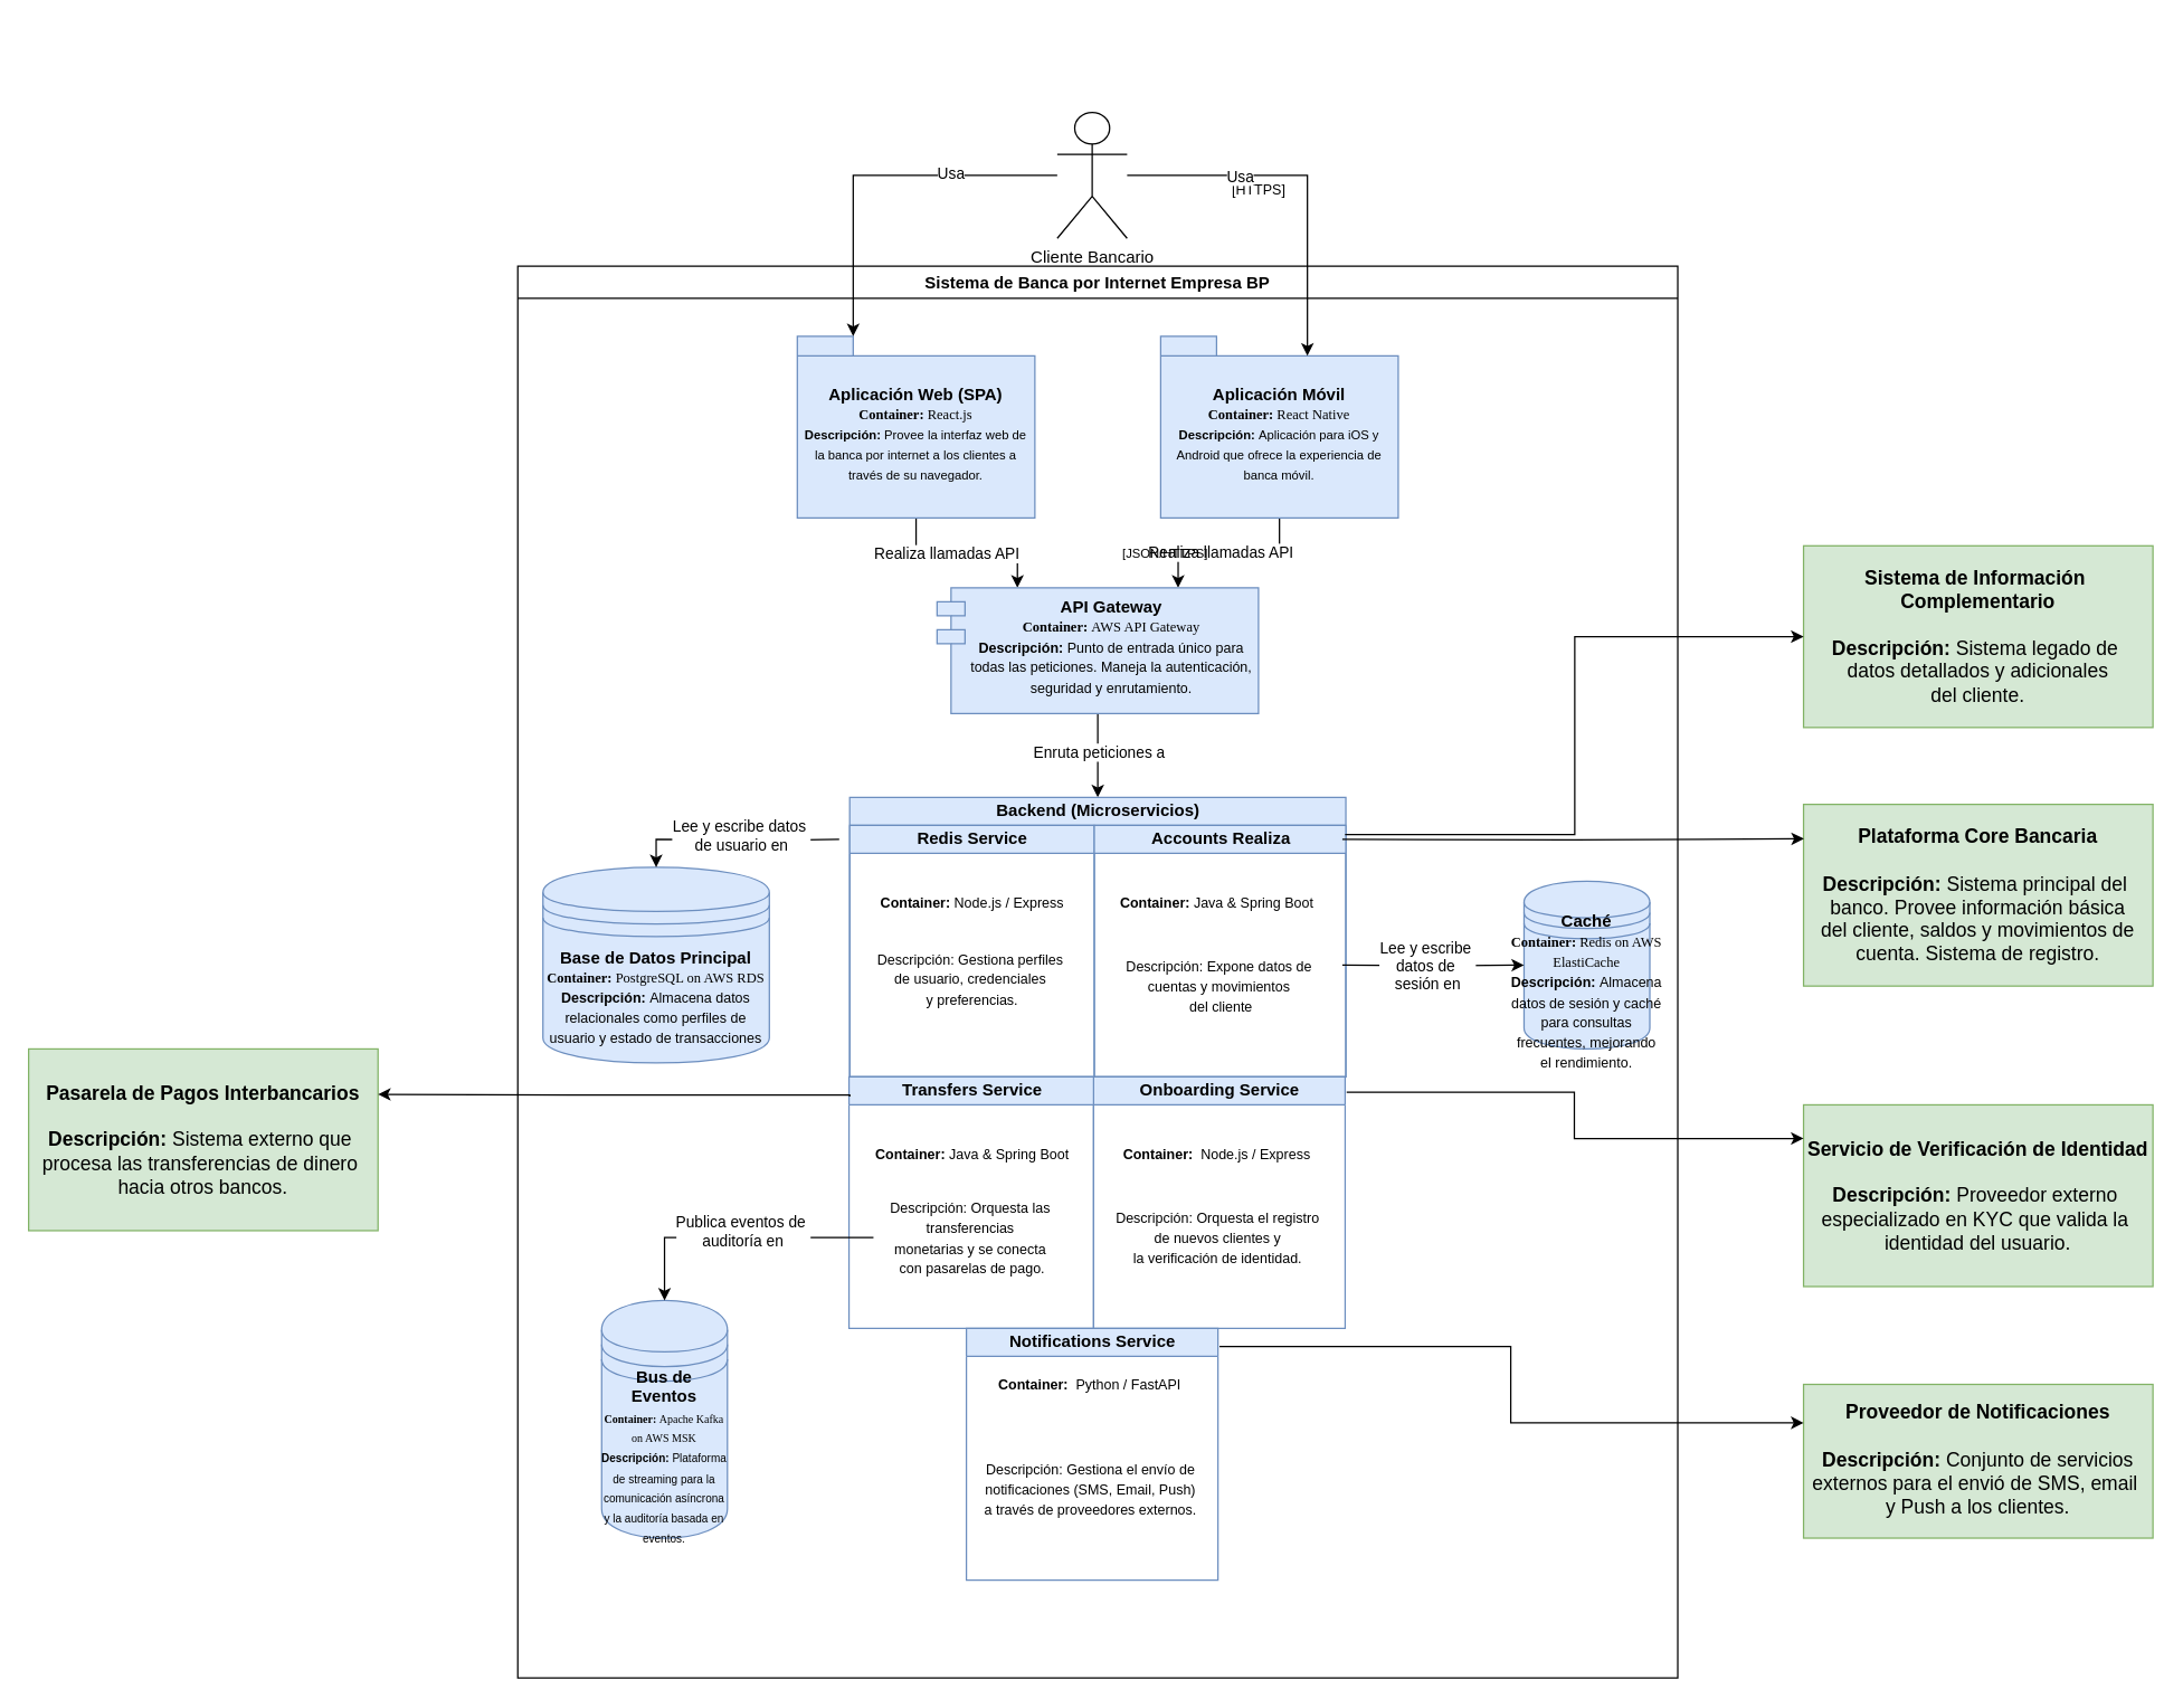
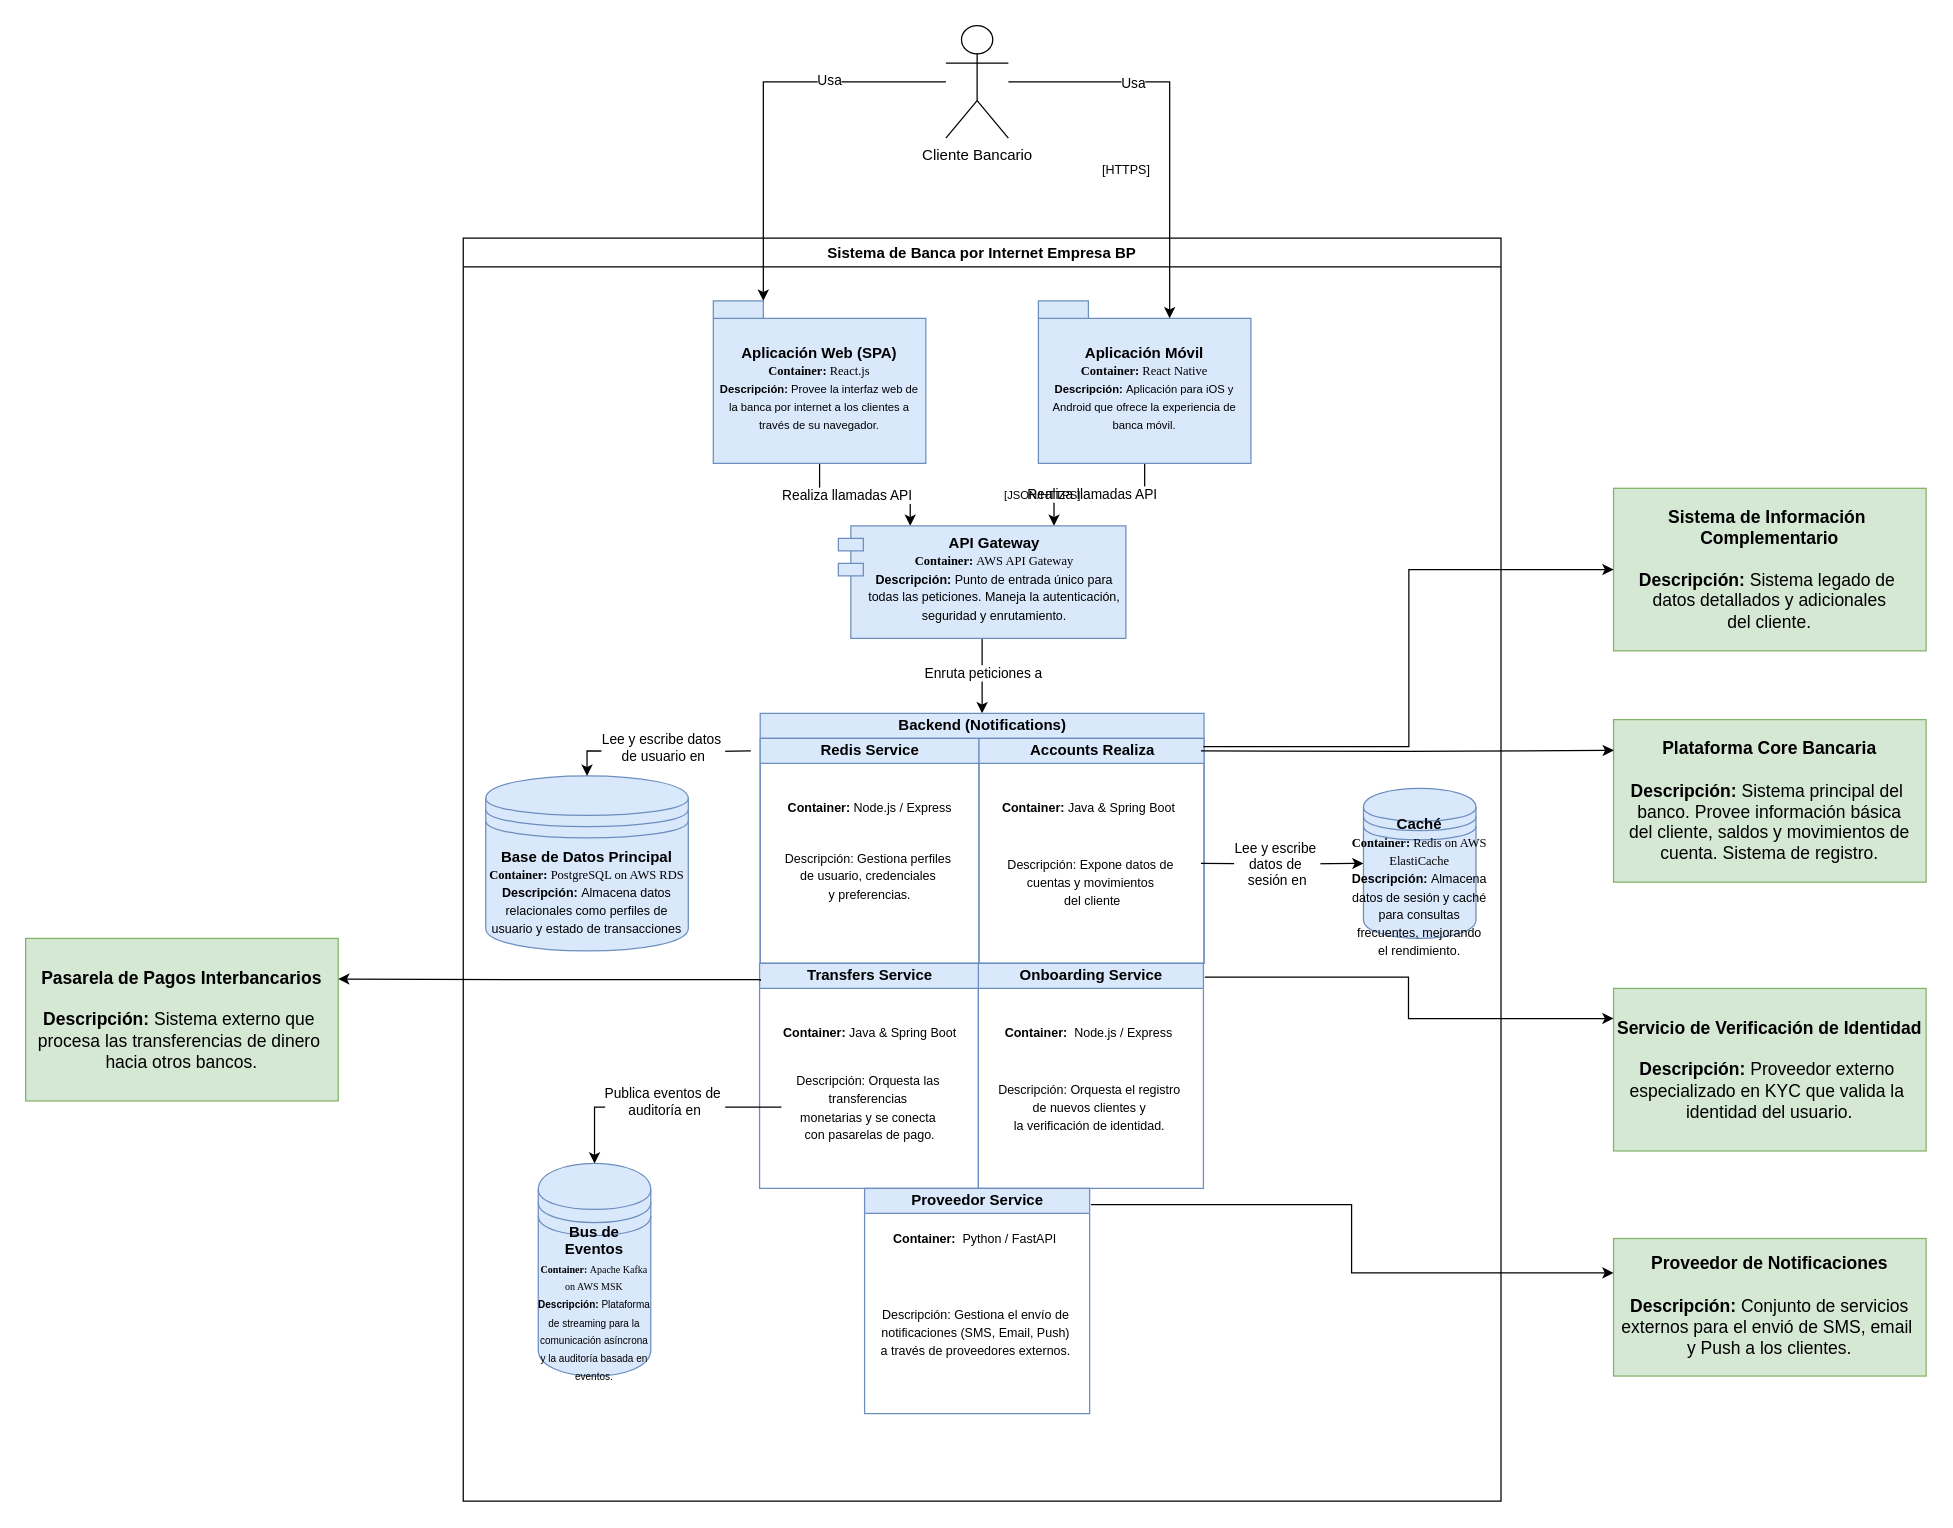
- <mxCell id="38" value="Cliente Bancario" style="shape=umlActor;verticalLabelPosition=bottom;verticalAlign=top;html=1;" vertex="1" parent="1"><mxGeometry x="756" y="80" width="50" height="90" as="geometry" /></mxCell>
+ <mxCell id="38" value="Cliente Bancario" style="shape=umlActor;verticalLabelPosition=bottom;verticalAlign=top;html=1;" vertex="1" parent="1"><mxGeometry x="756" y="20" width="50" height="90" as="geometry" /></mxCell>
- <mxCell id="12" value="Backend (Microservicios)" style="swimlane;childLayout=stackLayout;resizeParent=1;resizeParentMax=0;startSize=20;html=1;fillColor=#dae8fc;strokeColor=#6c8ebf;" vertex="1" parent="2"><mxGeometry x="237.5" y="380" width="355" height="200" as="geometry" /></mxCell>
+ <mxCell id="12" value="Backend (Notifications)" style="swimlane;childLayout=stackLayout;resizeParent=1;resizeParentMax=0;startSize=20;html=1;fillColor=#dae8fc;strokeColor=#6c8ebf;" vertex="1" parent="2"><mxGeometry x="237.5" y="380" width="355" height="200" as="geometry" /></mxCell>
- <mxCell id="29" value="Notifications Service" style="swimlane;startSize=20;html=1;fillColor=#dae8fc;strokeColor=#6c8ebf;" vertex="1" parent="2"><mxGeometry x="321" y="760" width="180" height="180" as="geometry" /></mxCell>
+ <mxCell id="29" value="Proveedor Service" style="swimlane;startSize=20;html=1;fillColor=#dae8fc;strokeColor=#6c8ebf;" vertex="1" parent="2"><mxGeometry x="321" y="760" width="180" height="180" as="geometry" /></mxCell>
